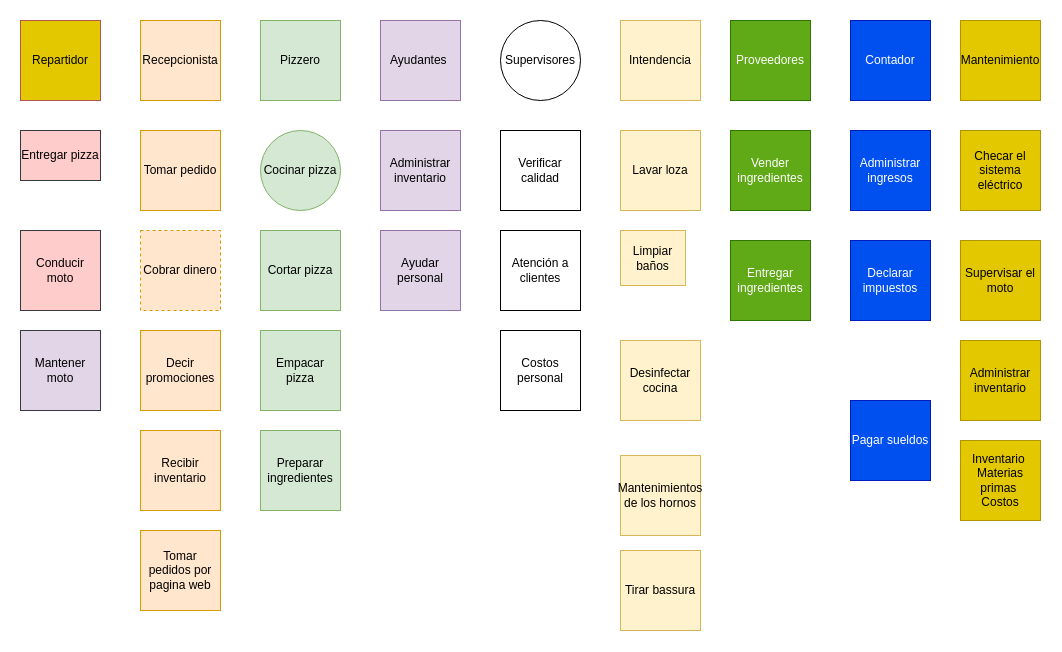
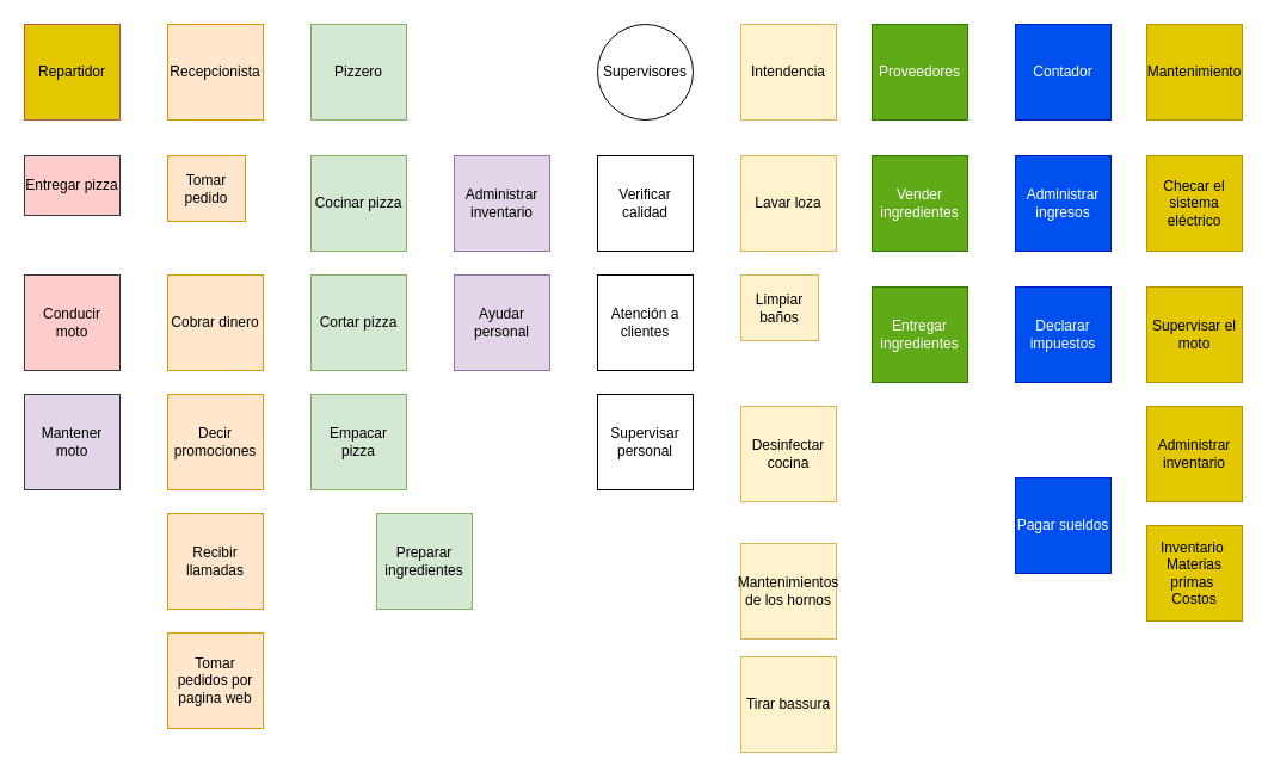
- <mxCell id="5" value="Ayudantes&amp;nbsp;" style="whiteSpace=wrap;html=1;aspect=fixed;fillColor=#e1d5e7;strokeColor=#9673a6;" vertex="1" parent="1"><mxGeometry x="380" y="20" width="80" height="80" as="geometry" /></mxCell>
- <mxCell id="12" value="Tomar pedido" style="whiteSpace=wrap;html=1;aspect=fixed;fillColor=#ffe6cc;strokeColor=#d79b00;" vertex="1" parent="1"><mxGeometry x="140" y="130" width="80" height="80" as="geometry" /></mxCell>
+ <mxCell id="12" value="Tomar pedido" style="whiteSpace=wrap;html=1;aspect=fixed;fillColor=#ffe6cc;strokeColor=#d79b00;" vertex="1" parent="1"><mxGeometry x="140" y="130" width="65" height="55" as="geometry" /></mxCell>
- <mxCell id="16" value="Cocinar pizza" style="ellipse;whiteSpace=wrap;html=1;aspect=fixed;fillColor=#d5e8d4;strokeColor=#82b366;" vertex="1" parent="1"><mxGeometry x="260" y="130" width="80" height="80" as="geometry" /></mxCell>
+ <mxCell id="16" value="Cocinar pizza" style="whiteSpace=wrap;html=1;aspect=fixed;fillColor=#d5e8d4;strokeColor=#82b366;" vertex="1" parent="1"><mxGeometry x="260" y="130" width="80" height="80" as="geometry" /></mxCell>
- <mxCell id="13" value="Cobrar dinero" style="whiteSpace=wrap;html=1;aspect=fixed;fillColor=#ffe6cc;strokeColor=#d79b00;dashed=1;" vertex="1" parent="1"><mxGeometry x="140" y="230" width="80" height="80" as="geometry" /></mxCell>
+ <mxCell id="13" value="Cobrar dinero" style="whiteSpace=wrap;html=1;aspect=fixed;fillColor=#ffe6cc;strokeColor=#d79b00;" vertex="1" parent="1"><mxGeometry x="140" y="230" width="80" height="80" as="geometry" /></mxCell>
- <mxCell id="27" value="Costos personal" style="whiteSpace=wrap;html=1;aspect=fixed;" vertex="1" parent="1"><mxGeometry x="500" y="330" width="80" height="80" as="geometry" /></mxCell>
+ <mxCell id="27" value="Supervisar personal" style="whiteSpace=wrap;html=1;aspect=fixed;" vertex="1" parent="1"><mxGeometry x="500" y="330" width="80" height="80" as="geometry" /></mxCell>
- <mxCell id="15" value="Recibir inventario" style="whiteSpace=wrap;html=1;aspect=fixed;fillColor=#ffe6cc;strokeColor=#d79b00;" vertex="1" parent="1"><mxGeometry x="140" y="430" width="80" height="80" as="geometry" /></mxCell>
+ <mxCell id="15" value="Recibir llamadas" style="whiteSpace=wrap;html=1;aspect=fixed;fillColor=#ffe6cc;strokeColor=#d79b00;" vertex="1" parent="1"><mxGeometry x="140" y="430" width="80" height="80" as="geometry" /></mxCell>
- <mxCell id="30" value="Preparar ingredientes" style="whiteSpace=wrap;html=1;aspect=fixed;fillColor=#d5e8d4;strokeColor=#82b366;" vertex="1" parent="1"><mxGeometry x="260" y="430" width="80" height="80" as="geometry" /></mxCell>
+ <mxCell id="30" value="Preparar ingredientes" style="whiteSpace=wrap;html=1;aspect=fixed;fillColor=#d5e8d4;strokeColor=#82b366;" vertex="1" parent="1"><mxGeometry x="315" y="430" width="80" height="80" as="geometry" /></mxCell>
